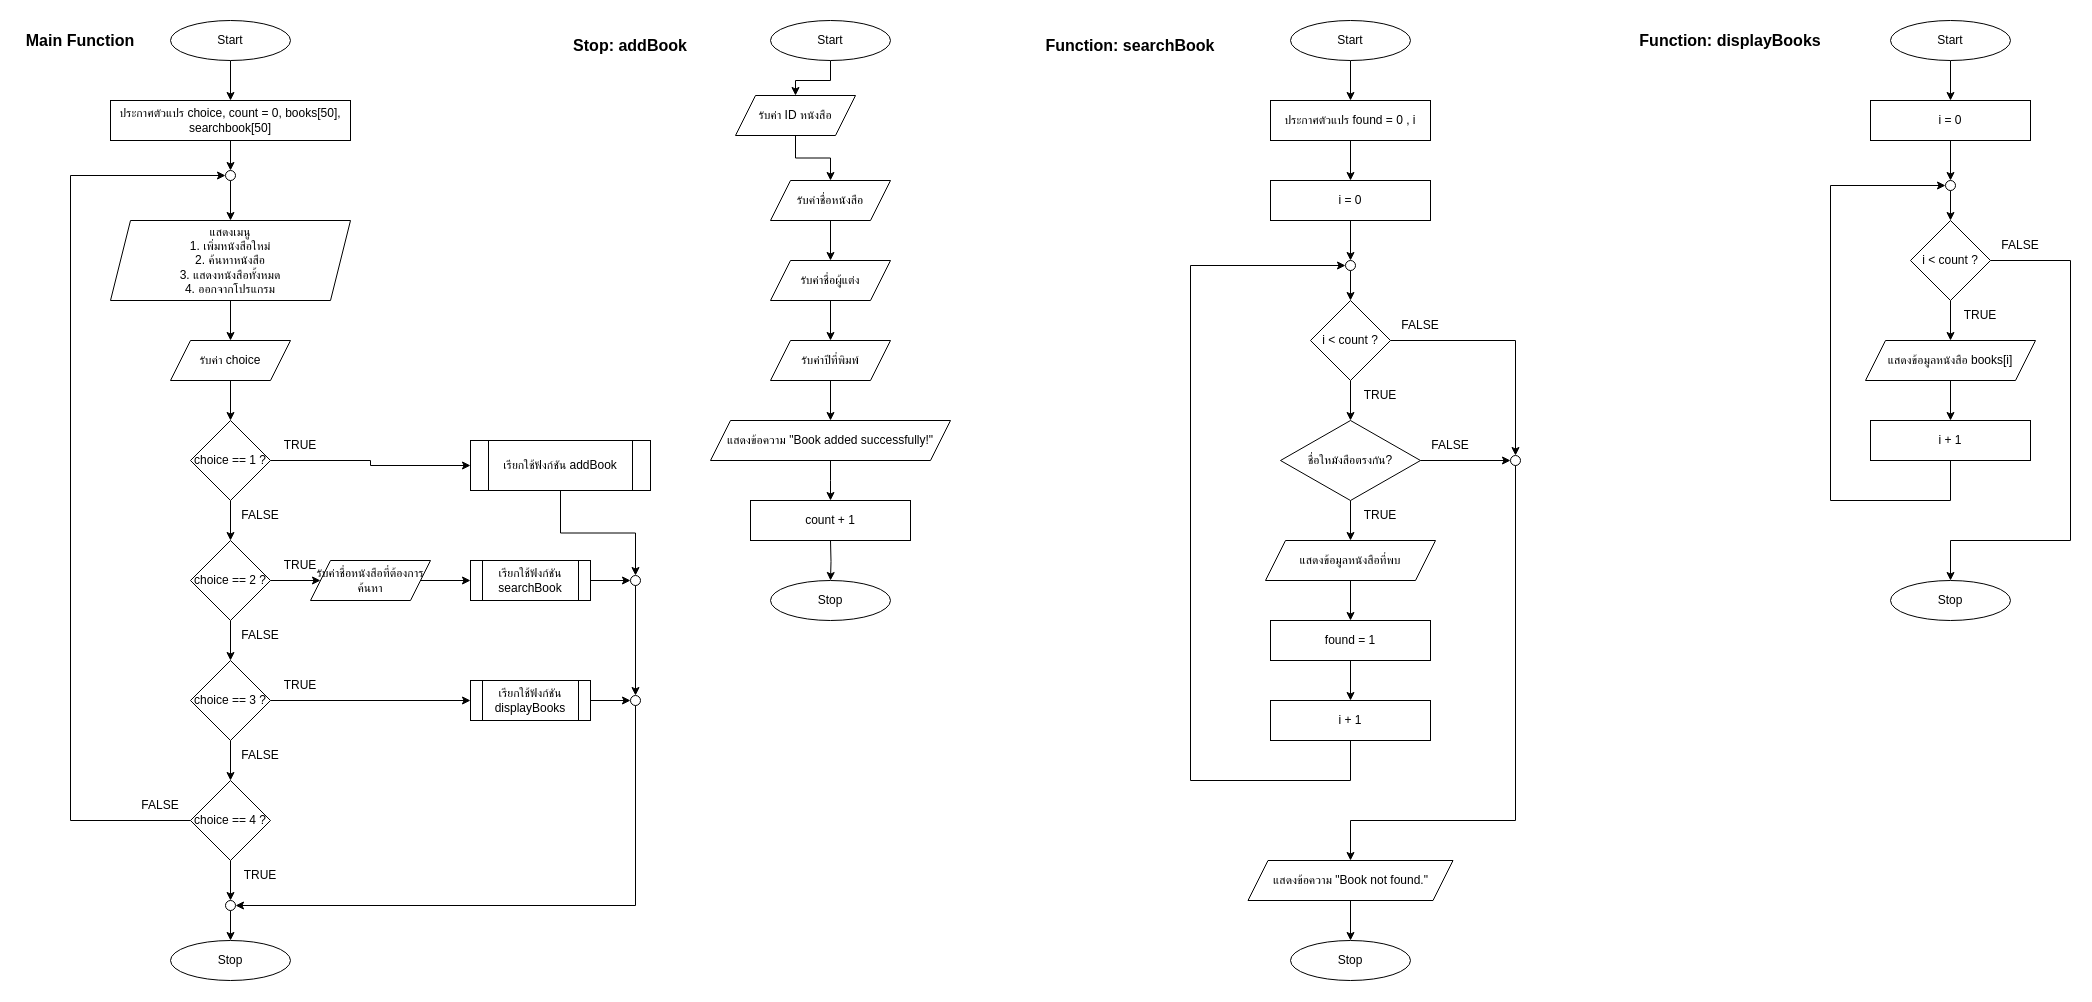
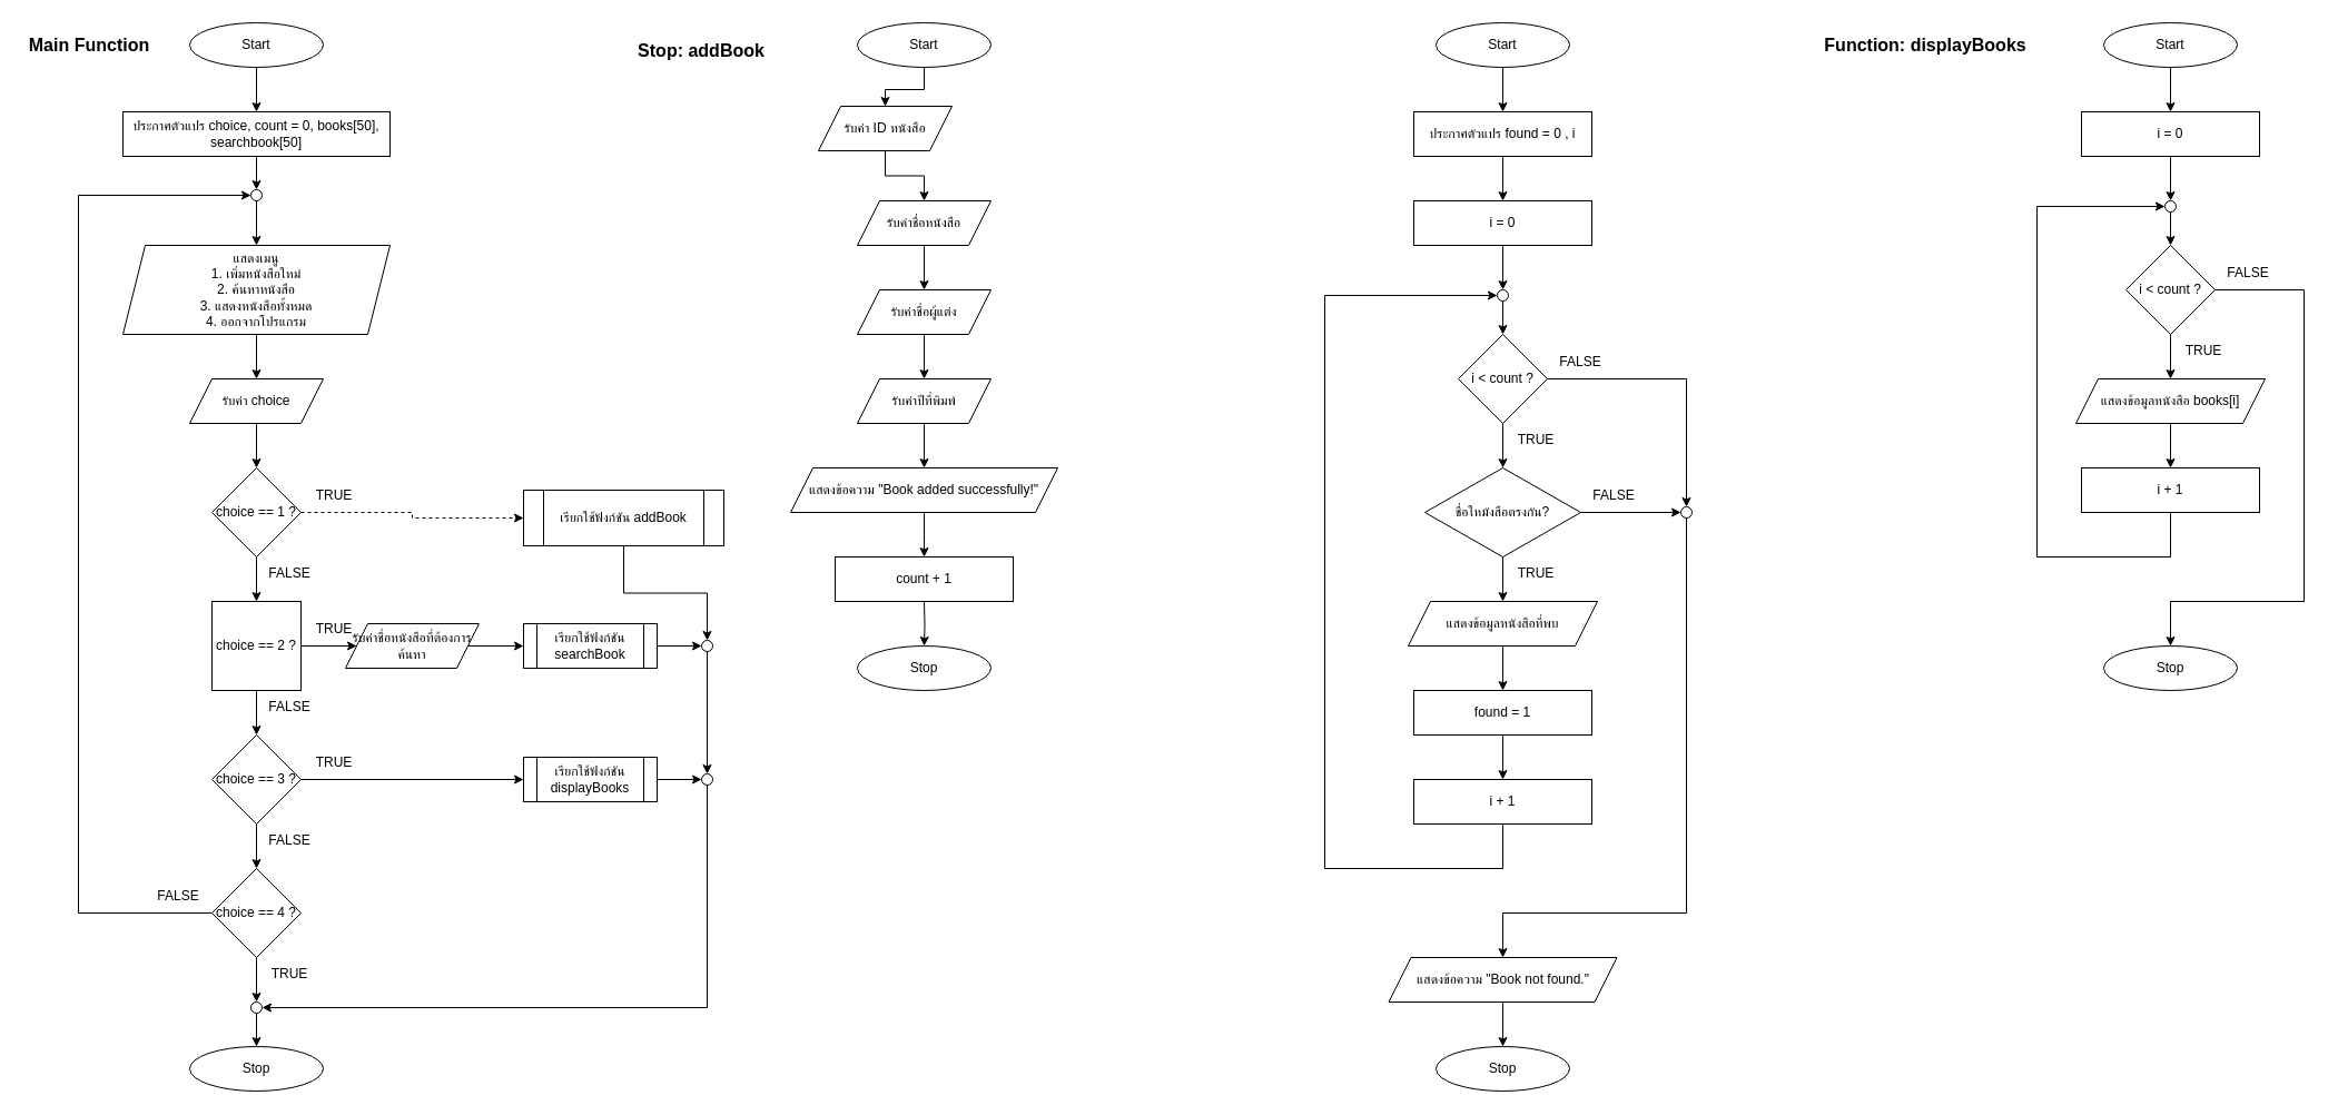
- <mxCell id="5" value="&lt;b&gt;Function: searchBook&lt;/b&gt;" style="text;html=1;strokeColor=none;fillColor=none;align=center;verticalAlign=middle;whiteSpace=wrap;rounded=0;fontSize=16;" vertex="1" parent="1"><mxGeometry x="1030" y="30" width="200" height="30" as="geometry" /></mxCell>
- <mxCell id="15" value="" style="edgeStyle=orthogonalEdgeStyle;rounded=0;orthogonalLoop=1;jettySize=auto;html=1;" edge="1" parent="1" source="17" target="19"><mxGeometry relative="1" as="geometry" /></mxCell>
+ <mxCell id="15" value="" style="edgeStyle=orthogonalEdgeStyle;rounded=0;orthogonalLoop=1;jettySize=auto;html=1;dashed=1;" edge="1" parent="1" source="17" target="19"><mxGeometry relative="1" as="geometry" /></mxCell>
- <mxCell id="22" value="choice == 2 ?" style="rhombus;whiteSpace=wrap;html=1;" vertex="1" parent="1"><mxGeometry x="190" y="540" width="80" height="80" as="geometry" /></mxCell>
+ <mxCell id="22" value="choice == 2 ?" style="whiteSpace=wrap;html=1;rounded=0;" vertex="1" parent="1"><mxGeometry x="190" y="540" width="80" height="80" as="geometry" /></mxCell>
